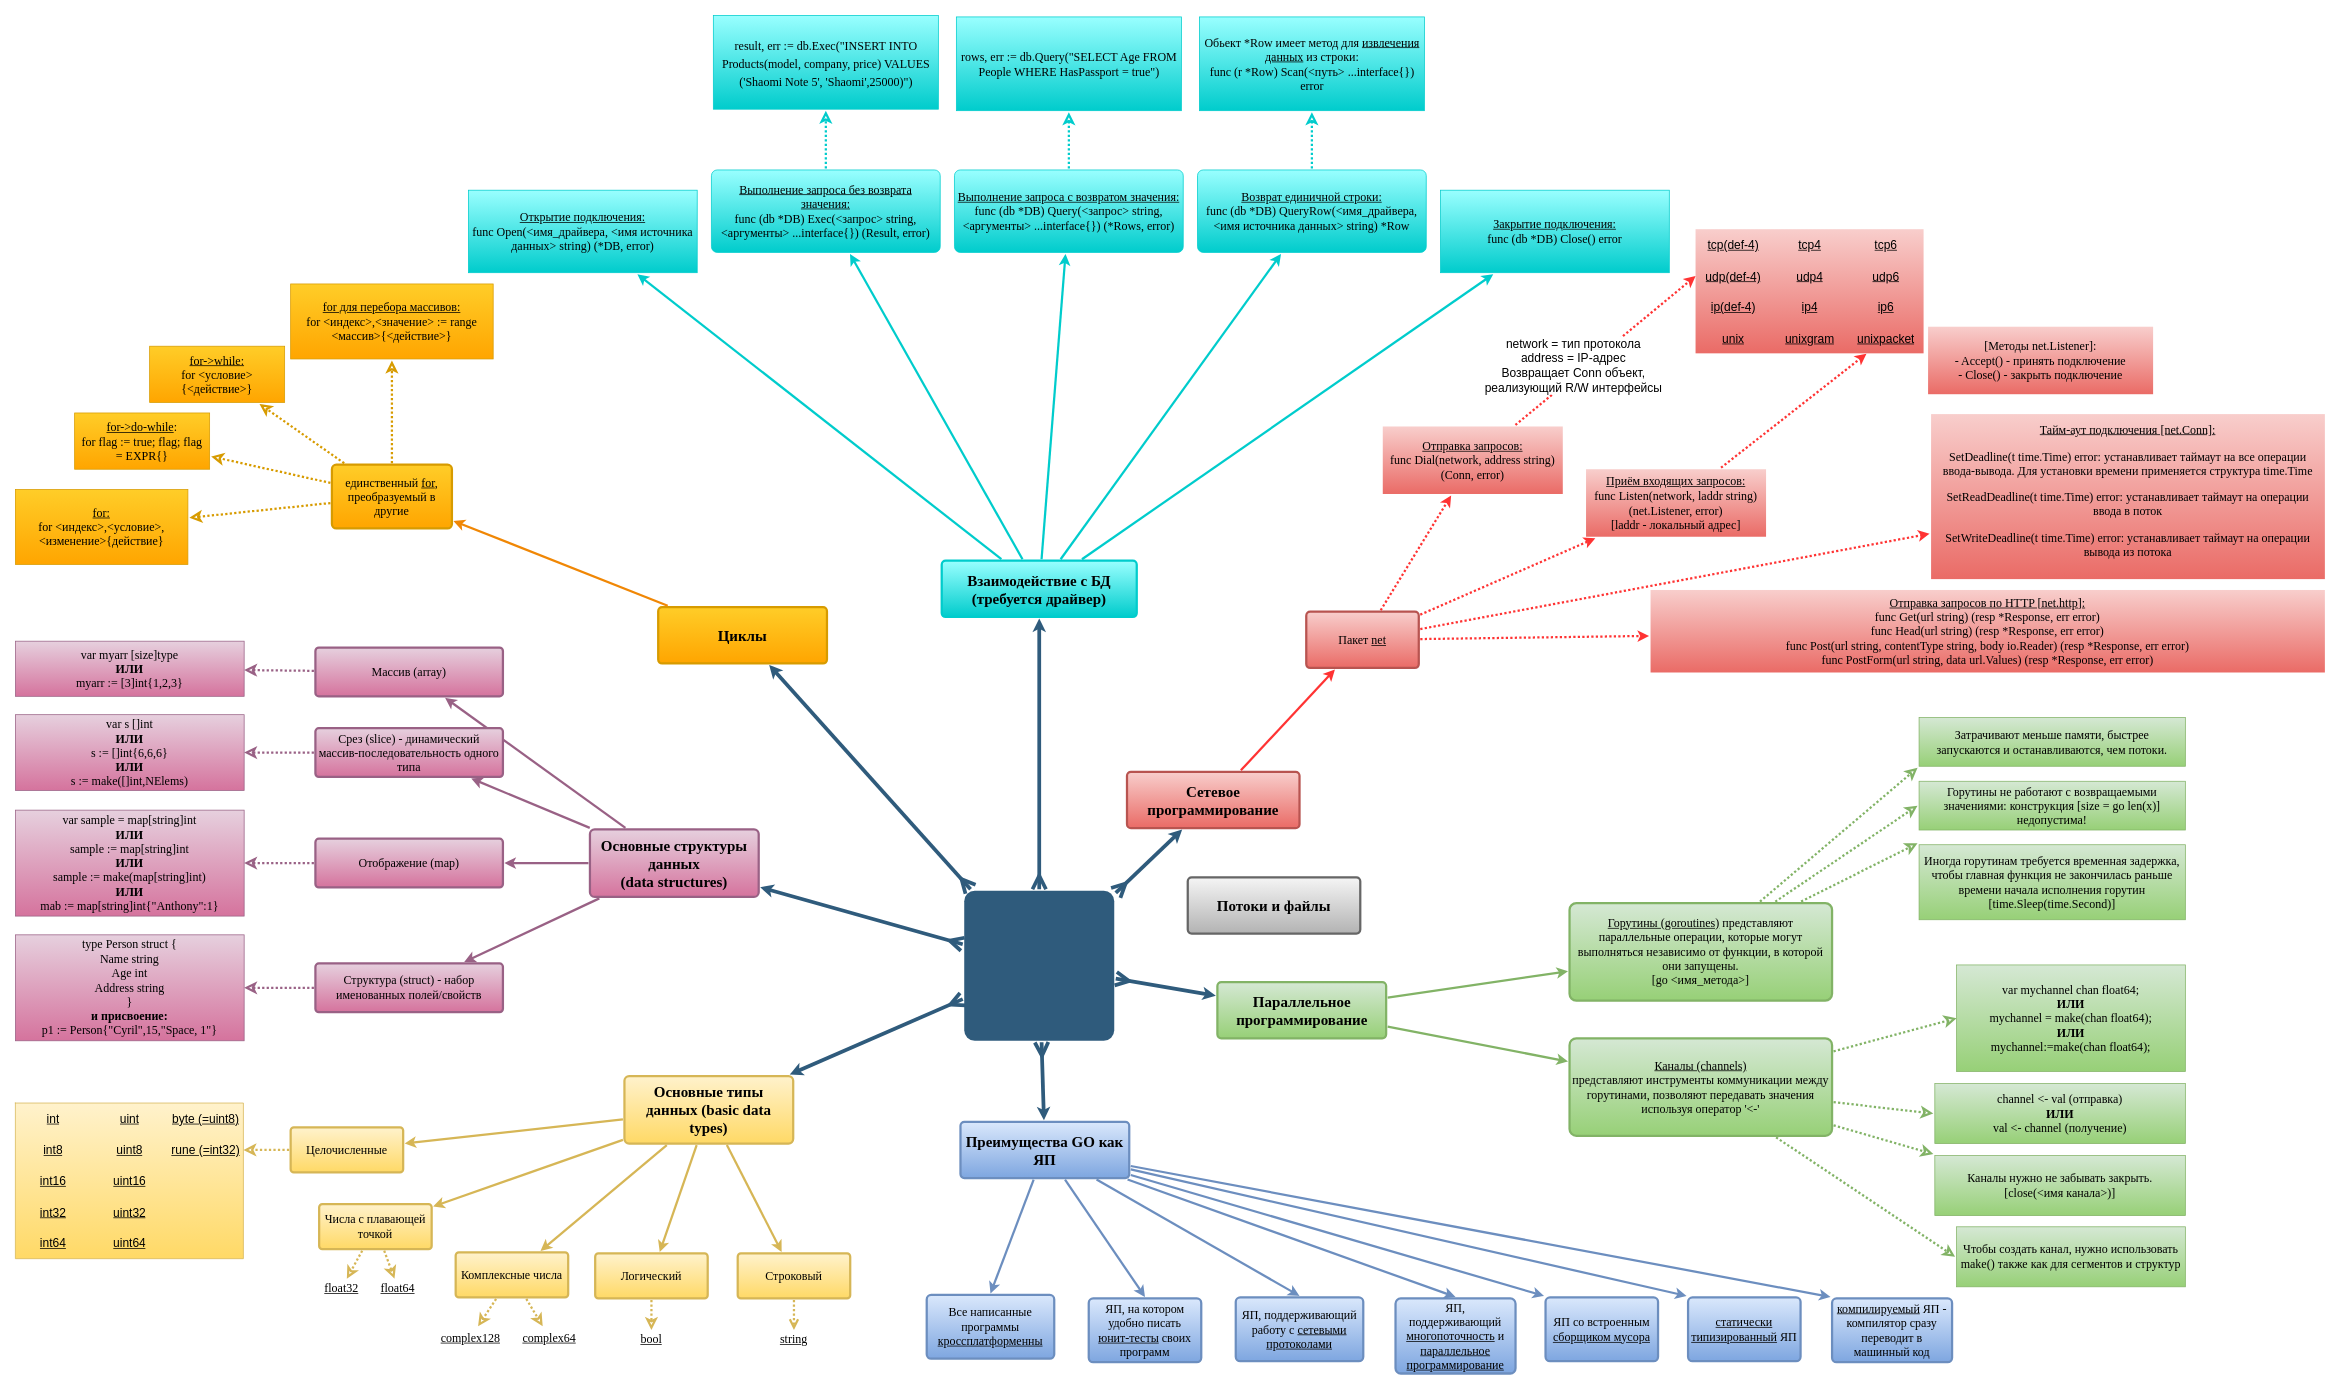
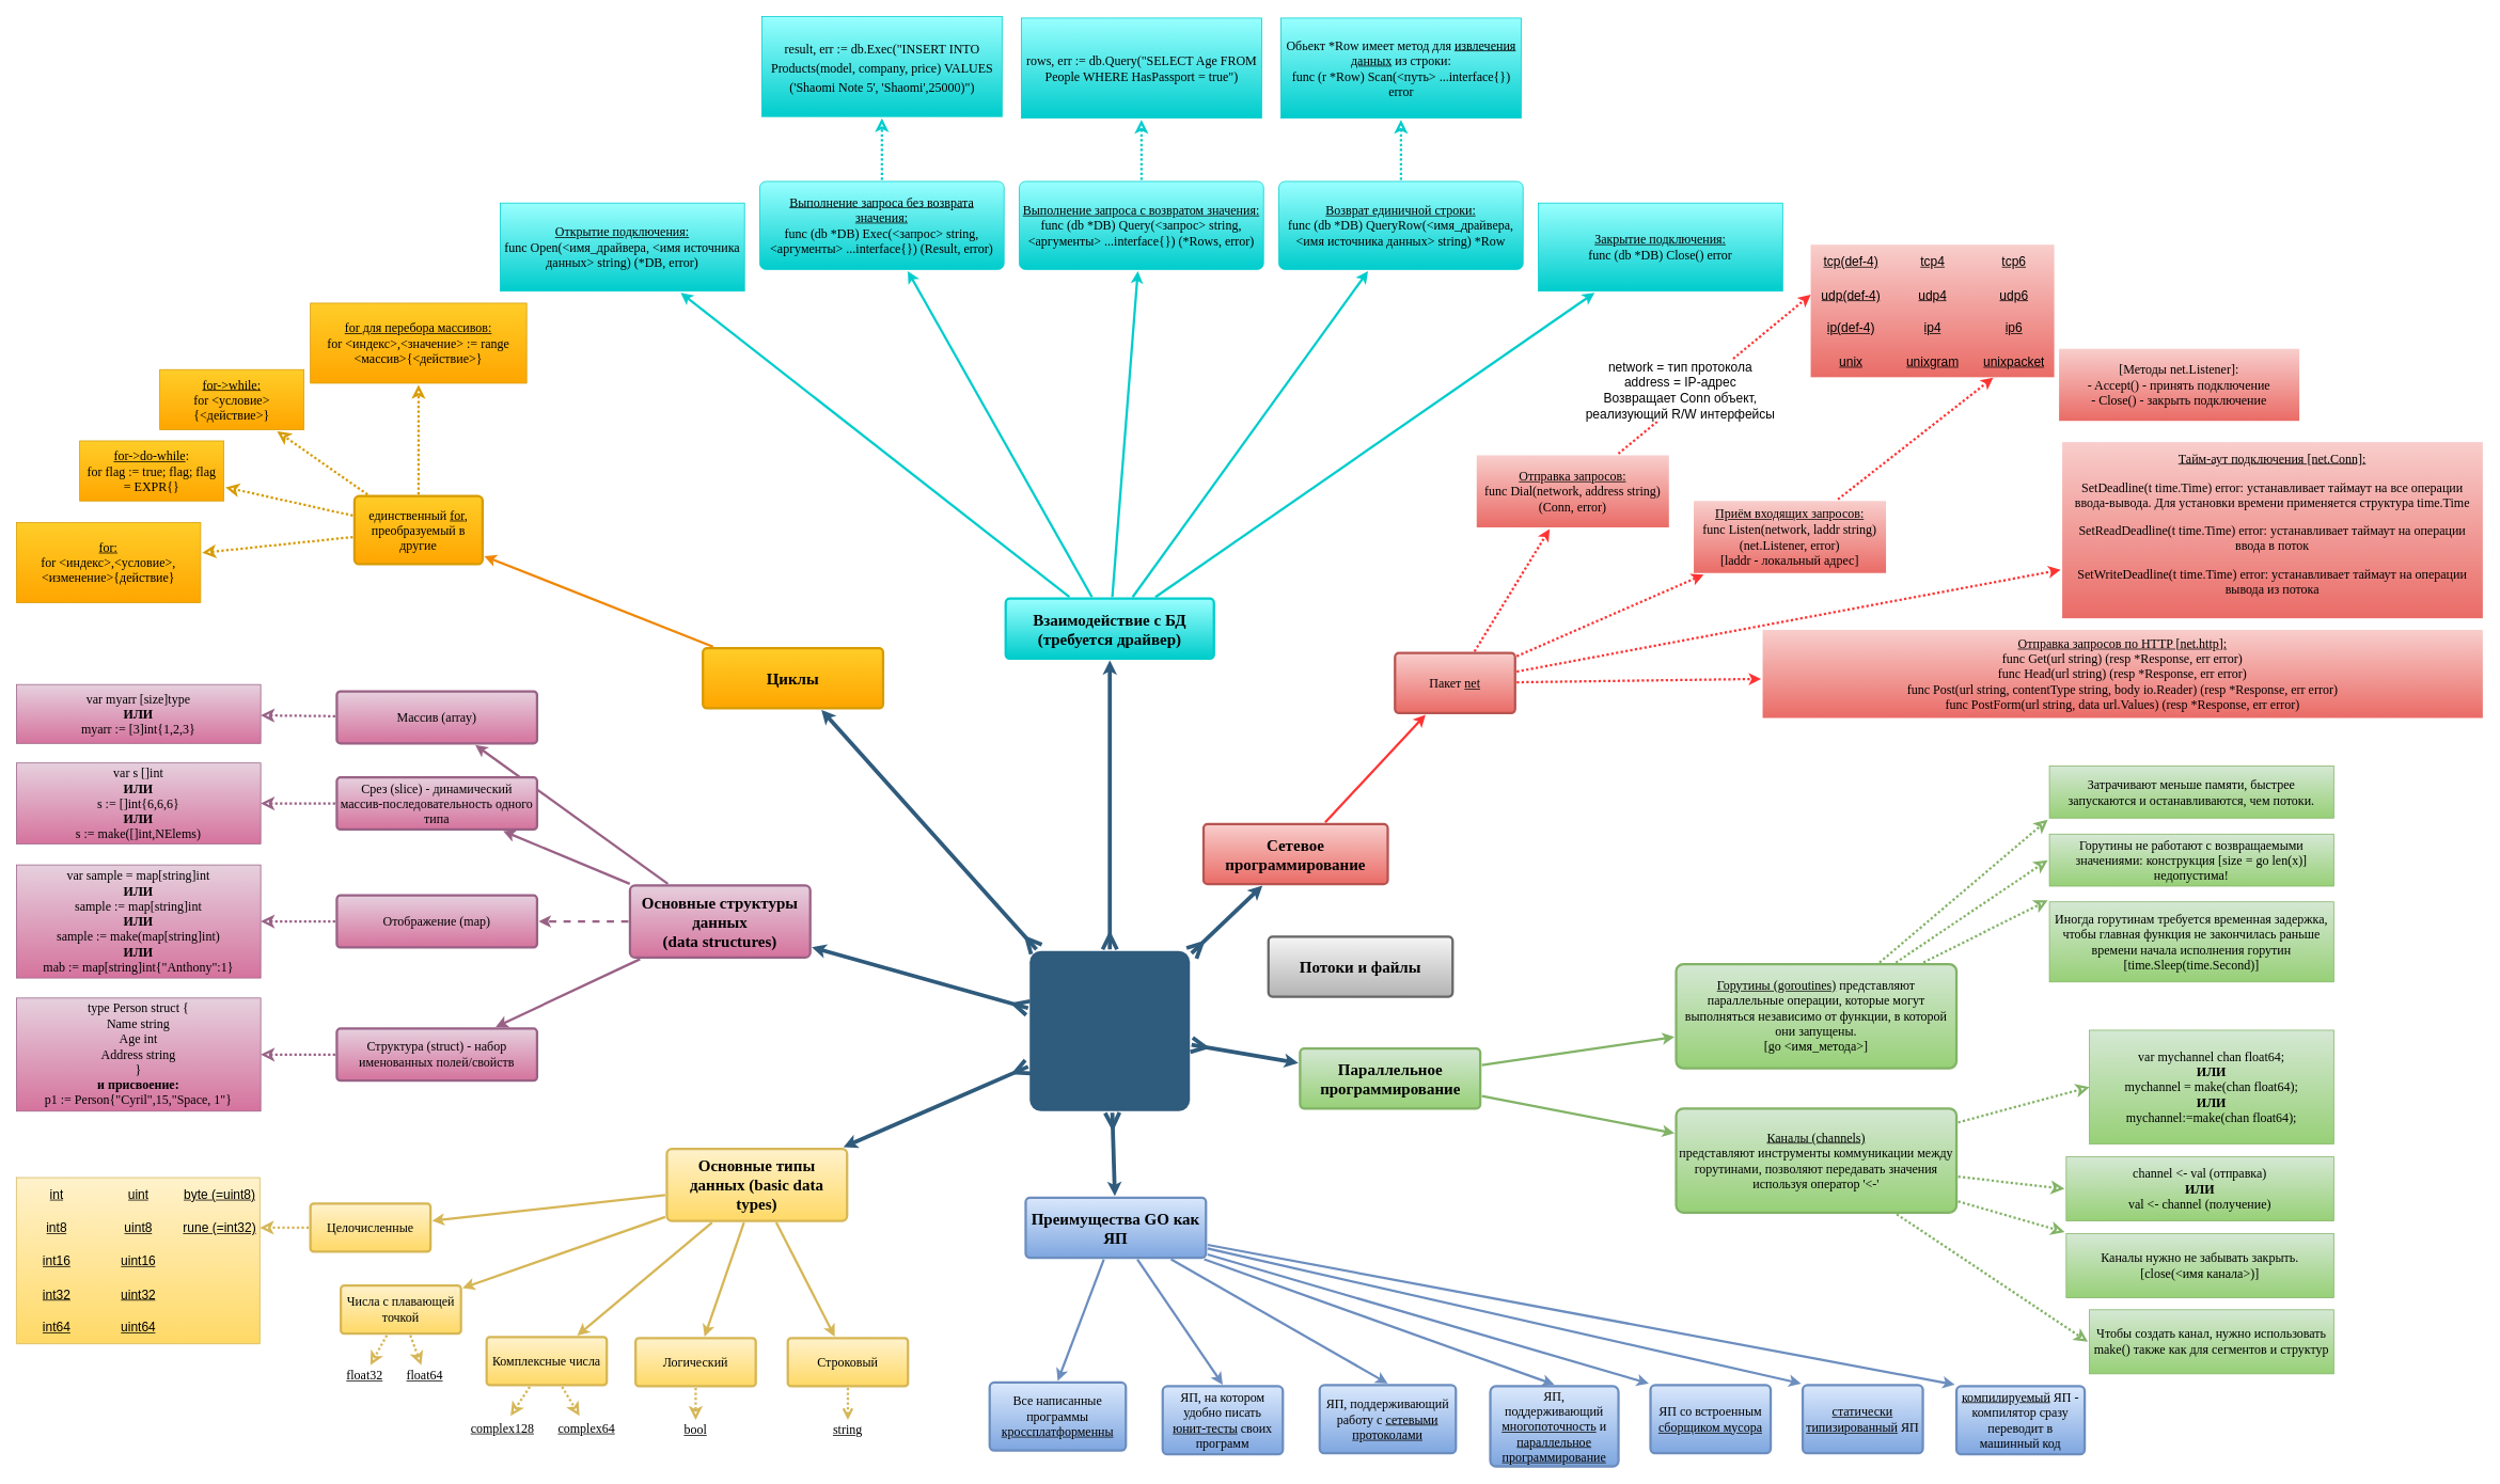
- <mxCell id="8" value="" style="edgeStyle=none;rounded=1;jumpStyle=none;html=1;shadow=0;labelBackgroundColor=none;startArrow=none;startFill=0;jettySize=auto;orthogonalLoop=1;strokeColor=#996185;strokeWidth=3;fontFamily=Verdana;fontSize=16;fontColor=#FFFFFF;spacing=5;fontStyle=1;fillColor=#e6d0de;gradientColor=#d5739d;" parent="1" source="75" target="9" edge="1"><mxGeometry relative="1" as="geometry"><mxPoint x="748" y="1153.267" as="sourcePoint" /></mxGeometry></mxCell>
+ <mxCell id="8" value="" style="edgeStyle=none;rounded=1;jumpStyle=none;html=1;shadow=0;labelBackgroundColor=none;startArrow=none;startFill=0;jettySize=auto;orthogonalLoop=1;strokeColor=#996185;strokeWidth=3;fontFamily=Verdana;fontSize=16;fontColor=#FFFFFF;spacing=5;fontStyle=1;fillColor=#e6d0de;gradientColor=#d5739d;dashed=1;" parent="1" source="75" target="9" edge="1"><mxGeometry relative="1" as="geometry"><mxPoint x="748" y="1153.267" as="sourcePoint" /></mxGeometry></mxCell>
